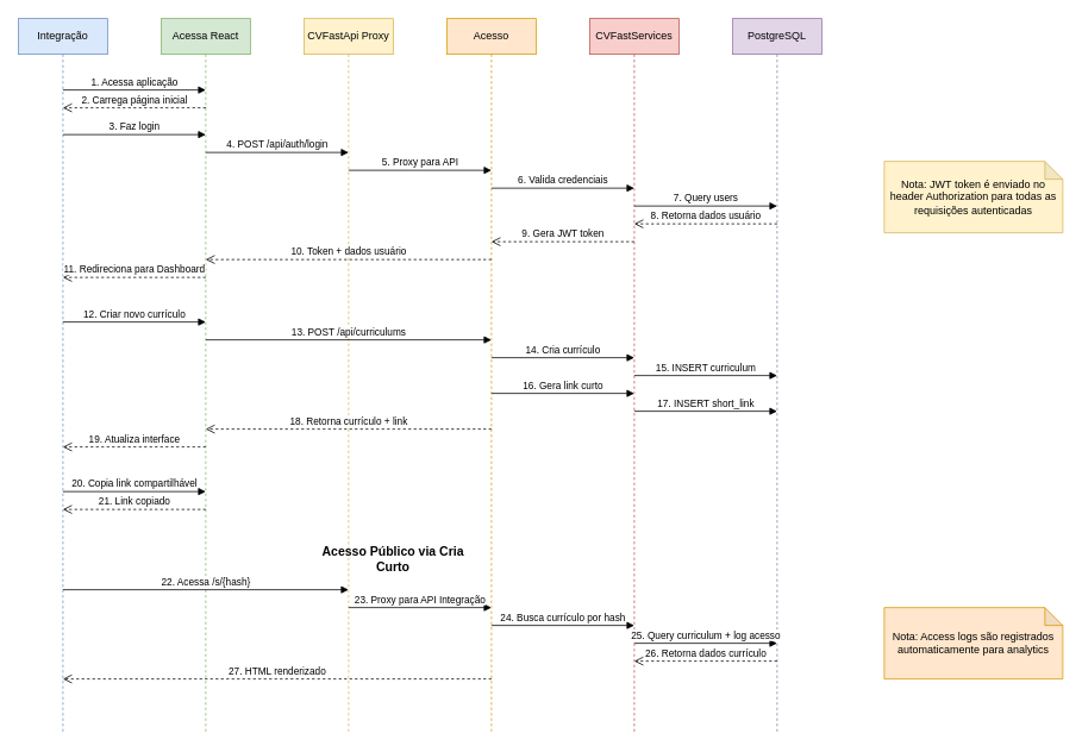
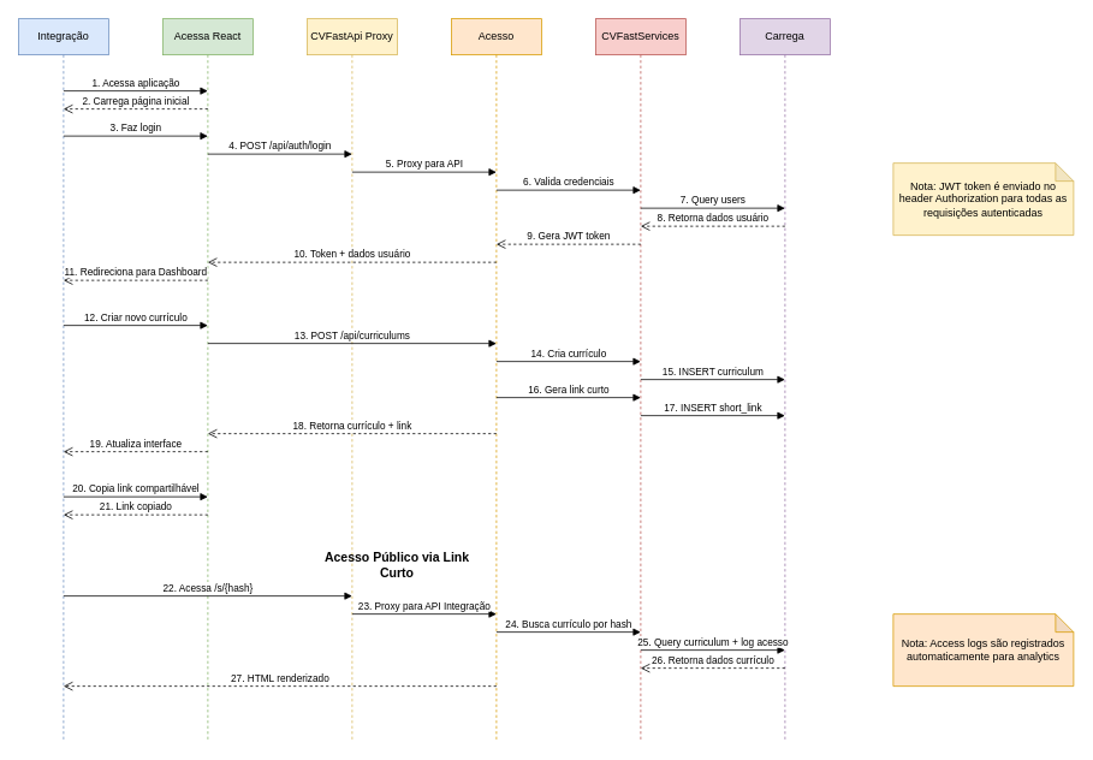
- <mxCell id="7" value="PostgreSQL" style="shape=umlLifeline;perimeter=lifelinePerimeter;whiteSpace=wrap;html=1;container=1;collapsible=0;recursiveResize=0;outlineConnect=0;fillColor=#e1d5e7;strokeColor=#9673a6;" vertex="1" parent="1"><mxGeometry x="820" y="20" width="100" height="800" as="geometry" /></mxCell>
+ <mxCell id="7" value="Carrega" style="shape=umlLifeline;perimeter=lifelinePerimeter;whiteSpace=wrap;html=1;container=1;collapsible=0;recursiveResize=0;outlineConnect=0;fillColor=#e1d5e7;strokeColor=#9673a6;" vertex="1" parent="1"><mxGeometry x="820" y="20" width="100" height="800" as="geometry" /></mxCell>
- <mxCell id="29" value="Acesso Público via Cria Curto" style="text;html=1;strokeColor=none;fillColor=none;align=center;verticalAlign=middle;whiteSpace=wrap;rounded=0;fontStyle=1;fontSize=14;" vertex="1" parent="1"><mxGeometry x="340" y="610" width="200" height="30" as="geometry" /></mxCell>
+ <mxCell id="29" value="Acesso Público via Link Curto" style="text;html=1;strokeColor=none;fillColor=none;align=center;verticalAlign=middle;whiteSpace=wrap;rounded=0;fontStyle=1;fontSize=14;" vertex="1" parent="1"><mxGeometry x="340" y="610" width="200" height="30" as="geometry" /></mxCell>
